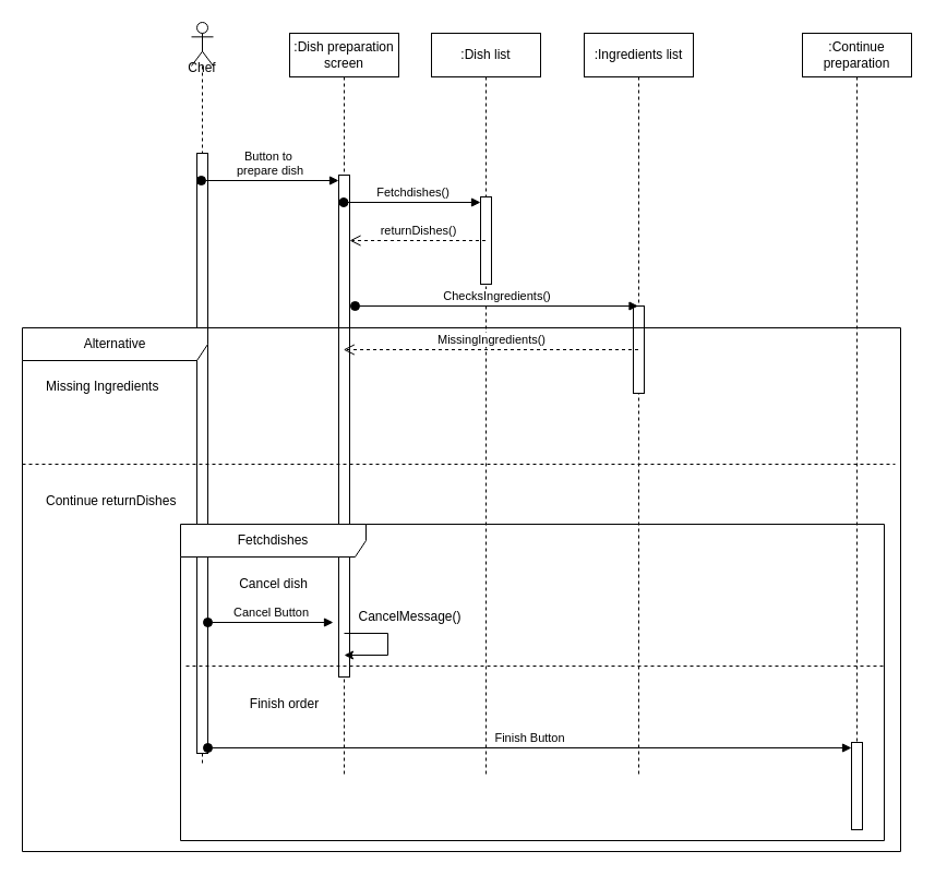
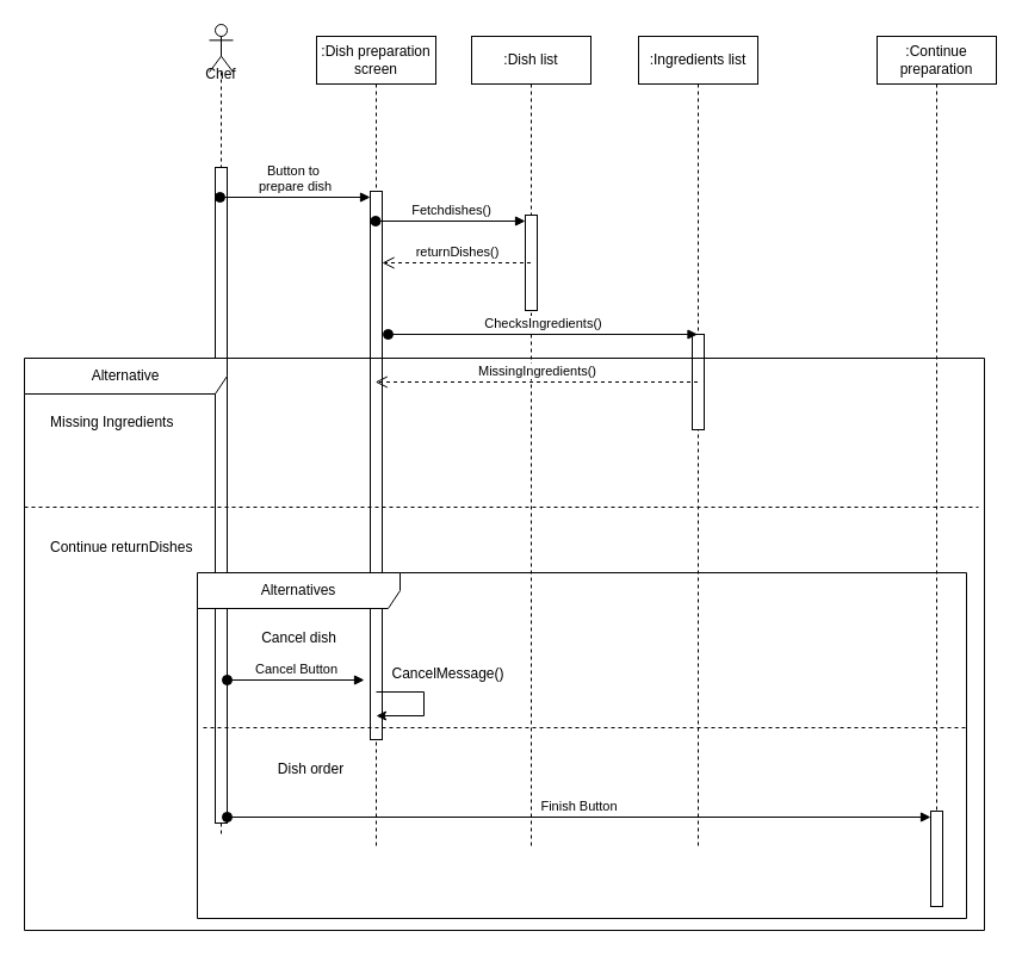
- <mxCell id="18" value="Fetchdishes" style="shape=umlFrame;whiteSpace=wrap;html=1;pointerEvents=0;recursiveResize=0;container=1;collapsible=0;width=170;" vertex="1" parent="15"><mxGeometry x="145" y="180" width="645" height="290" as="geometry" /></mxCell>
+ <mxCell id="18" value="Alternatives" style="shape=umlFrame;whiteSpace=wrap;html=1;pointerEvents=0;recursiveResize=0;container=1;collapsible=0;width=170;" vertex="1" parent="15"><mxGeometry x="145" y="180" width="645" height="290" as="geometry" /></mxCell>
- <mxCell id="21" value="Finish order" style="text;html=1;align=center;verticalAlign=middle;resizable=0;points=[];autosize=1;strokeColor=none;fillColor=none;" vertex="1" parent="18"><mxGeometry x="50" y="150" width="90" height="30" as="geometry" /></mxCell>
+ <mxCell id="21" value="Dish order" style="text;html=1;align=center;verticalAlign=middle;resizable=0;points=[];autosize=1;strokeColor=none;fillColor=none;" vertex="1" parent="18"><mxGeometry x="50" y="150" width="90" height="30" as="geometry" /></mxCell>
